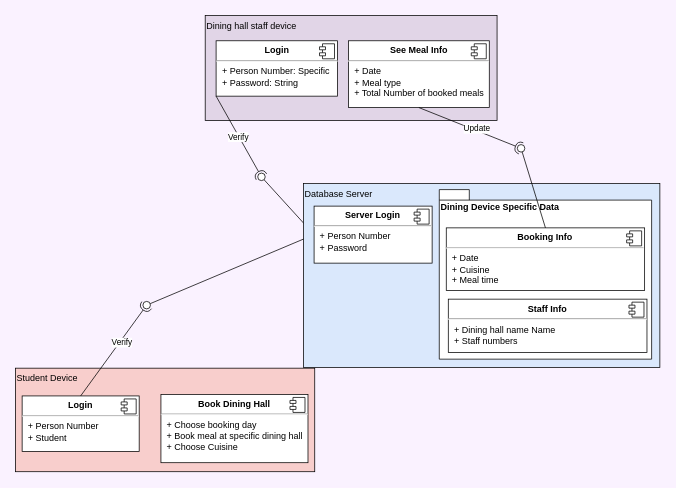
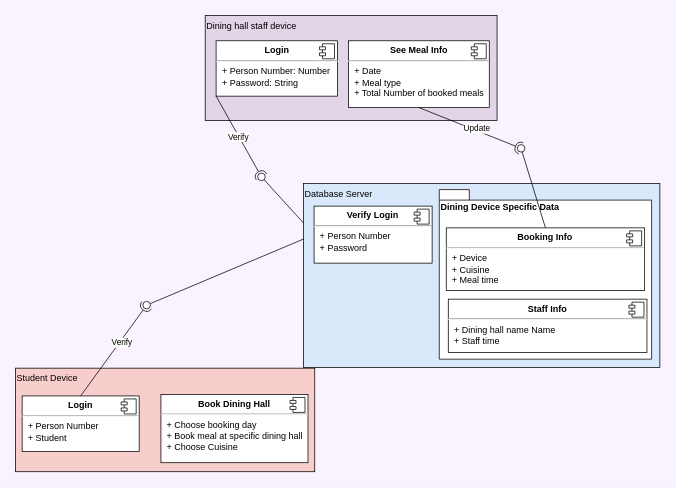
- <mxCell id="10" value="&lt;p style=&quot;margin: 0px ; margin-top: 6px ; text-align: center&quot;&gt;&lt;b&gt;Login&lt;/b&gt;&lt;/p&gt;&lt;hr&gt;&lt;p style=&quot;margin: 0px ; margin-left: 8px&quot;&gt;+ Person Number: Specific&lt;br&gt;+ Password: String&lt;/p&gt;" style="align=left;overflow=fill;html=1;dropTarget=0;" vertex="1" parent="8"><mxGeometry x="14.524" y="33.643" width="161.826" height="73.798" as="geometry" /></mxCell>
+ <mxCell id="10" value="&lt;p style=&quot;margin: 0px ; margin-top: 6px ; text-align: center&quot;&gt;&lt;b&gt;Login&lt;/b&gt;&lt;/p&gt;&lt;hr&gt;&lt;p style=&quot;margin: 0px ; margin-left: 8px&quot;&gt;+ Person Number: Number&lt;br&gt;+ Password: String&lt;/p&gt;" style="align=left;overflow=fill;html=1;dropTarget=0;" vertex="1" parent="8"><mxGeometry x="14.524" y="33.643" width="161.826" height="73.798" as="geometry" /></mxCell>
- <mxCell id="25" value="&lt;p style=&quot;margin: 0px ; margin-top: 6px ; text-align: center&quot;&gt;&lt;b&gt;Server Login&lt;/b&gt;&lt;/p&gt;&lt;hr&gt;&lt;p style=&quot;margin: 0px ; margin-left: 8px&quot;&gt;+ Person Number&lt;br&gt;+ Password&lt;/p&gt;" style="align=left;overflow=fill;html=1;dropTarget=0;" vertex="1" parent="22"><mxGeometry x="14.12" y="30" width="157.33" height="76" as="geometry" /></mxCell>
+ <mxCell id="25" value="&lt;p style=&quot;margin: 0px ; margin-top: 6px ; text-align: center&quot;&gt;&lt;b&gt;Verify Login&lt;/b&gt;&lt;/p&gt;&lt;hr&gt;&lt;p style=&quot;margin: 0px ; margin-left: 8px&quot;&gt;+ Person Number&lt;br&gt;+ Password&lt;/p&gt;" style="align=left;overflow=fill;html=1;dropTarget=0;" vertex="1" parent="22"><mxGeometry x="14.12" y="30" width="157.33" height="76" as="geometry" /></mxCell>
- <mxCell id="29" value="&lt;p style=&quot;margin: 0px ; margin-top: 6px ; text-align: center&quot;&gt;&lt;b&gt;Booking Info&lt;/b&gt;&lt;/p&gt;&lt;hr&gt;&lt;p style=&quot;margin: 0px ; margin-left: 8px&quot;&gt;+ Date&lt;/p&gt;&lt;p style=&quot;margin: 0px ; margin-left: 8px&quot;&gt;+ Cuisine&amp;nbsp;&lt;/p&gt;&lt;p style=&quot;margin: 0px ; margin-left: 8px&quot;&gt;+ Meal time&lt;/p&gt;" style="align=left;overflow=fill;html=1;dropTarget=0;" vertex="1" parent="22"><mxGeometry x="190.3" y="59" width="264.4" height="83.5" as="geometry" /></mxCell>
+ <mxCell id="29" value="&lt;p style=&quot;margin: 0px ; margin-top: 6px ; text-align: center&quot;&gt;&lt;b&gt;Booking Info&lt;/b&gt;&lt;/p&gt;&lt;hr&gt;&lt;p style=&quot;margin: 0px ; margin-left: 8px&quot;&gt;+ Device&lt;/p&gt;&lt;p style=&quot;margin: 0px ; margin-left: 8px&quot;&gt;+ Cuisine&amp;nbsp;&lt;/p&gt;&lt;p style=&quot;margin: 0px ; margin-left: 8px&quot;&gt;+ Meal time&lt;/p&gt;" style="align=left;overflow=fill;html=1;dropTarget=0;" vertex="1" parent="22"><mxGeometry x="190.3" y="59" width="264.4" height="83.5" as="geometry" /></mxCell>
- <mxCell id="27" value="&lt;p style=&quot;margin: 0px ; margin-top: 6px ; text-align: center&quot;&gt;&lt;b&gt;Staff Info&lt;/b&gt;&lt;/p&gt;&lt;hr&gt;&lt;p style=&quot;margin: 0px ; margin-left: 8px&quot;&gt;+ Dining hall name Name&lt;br&gt;+ Staff numbers&amp;nbsp;&lt;/p&gt;" style="align=left;overflow=fill;html=1;dropTarget=0;" vertex="1" parent="22"><mxGeometry x="193" y="154" width="264.81" height="71" as="geometry" /></mxCell>
+ <mxCell id="27" value="&lt;p style=&quot;margin: 0px ; margin-top: 6px ; text-align: center&quot;&gt;&lt;b&gt;Staff Info&lt;/b&gt;&lt;/p&gt;&lt;hr&gt;&lt;p style=&quot;margin: 0px ; margin-left: 8px&quot;&gt;+ Dining hall name Name&lt;br&gt;+ Staff time&amp;nbsp;&lt;/p&gt;" style="align=left;overflow=fill;html=1;dropTarget=0;" vertex="1" parent="22"><mxGeometry x="193" y="154" width="264.81" height="71" as="geometry" /></mxCell>
